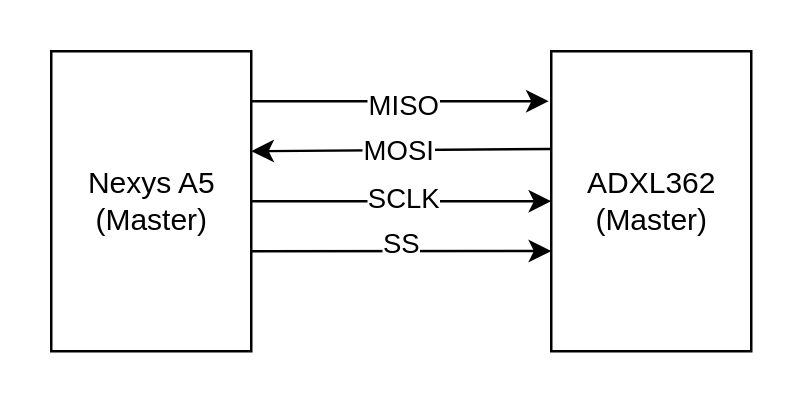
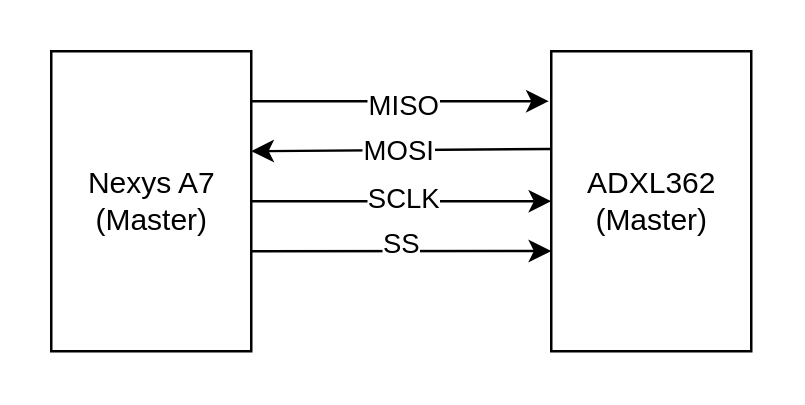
- <mxCell id="4" value="Nexys A5&lt;div&gt;(Master)&lt;/div&gt;" style="externalPins=0;recursiveResize=0;shadow=0;dashed=0;align=center;html=1;strokeWidth=1;shape=mxgraph.rtl.abstract.entity;container=1;collapsible=0;kind=sequential;drawPins=0;left=3;right=2;bottom=0;top=0;" parent="1" vertex="1"><mxGeometry x="20" y="20" width="80" height="120" as="geometry" /></mxCell>
+ <mxCell id="4" value="Nexys A7&lt;div&gt;(Master)&lt;/div&gt;" style="externalPins=0;recursiveResize=0;shadow=0;dashed=0;align=center;html=1;strokeWidth=1;shape=mxgraph.rtl.abstract.entity;container=1;collapsible=0;kind=sequential;drawPins=0;left=3;right=2;bottom=0;top=0;" parent="1" vertex="1"><mxGeometry x="20" y="20" width="80" height="120" as="geometry" /></mxCell>
